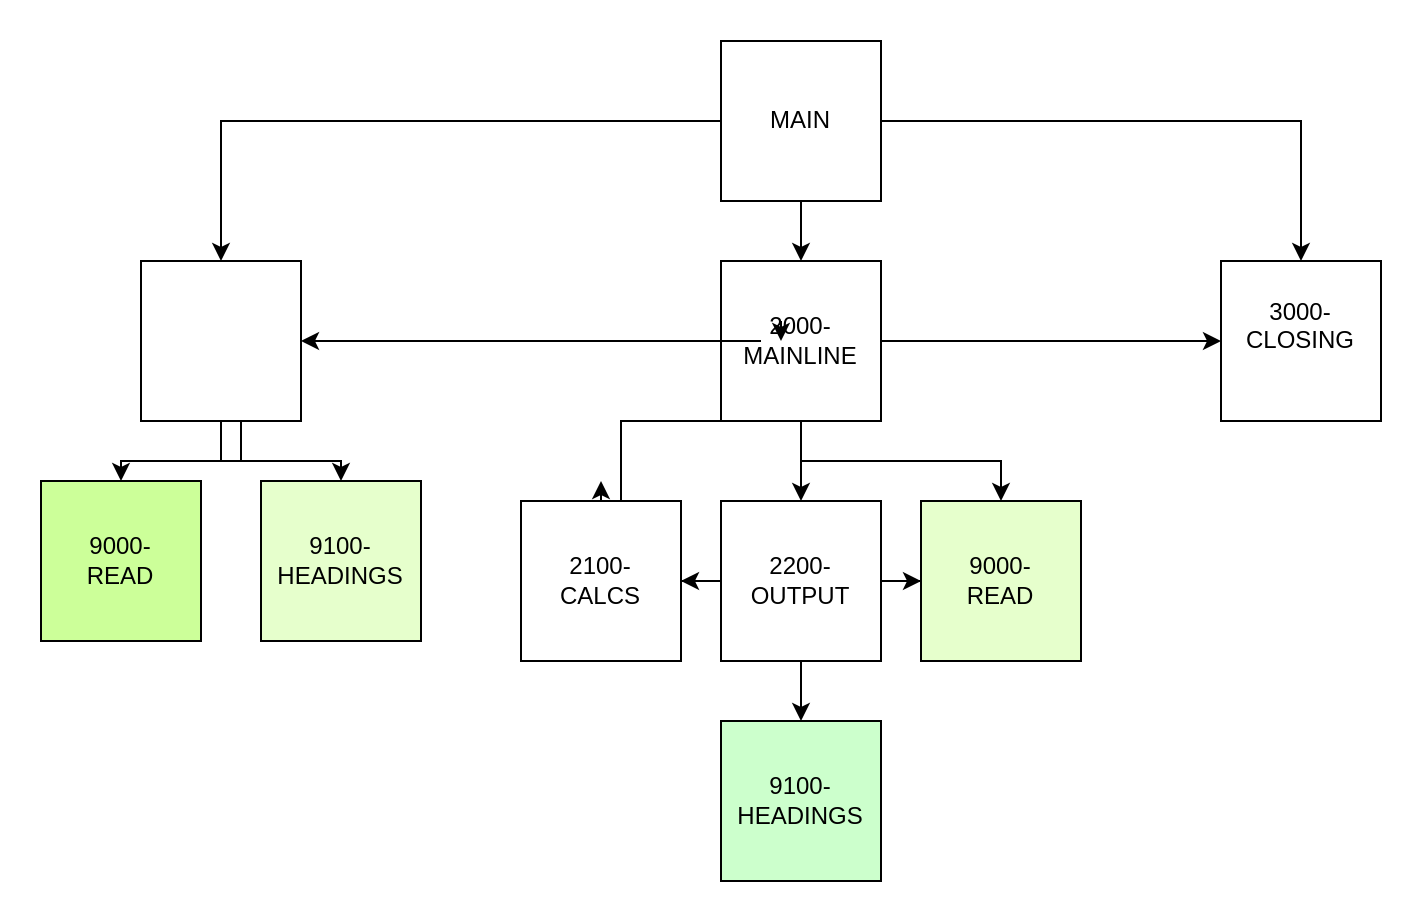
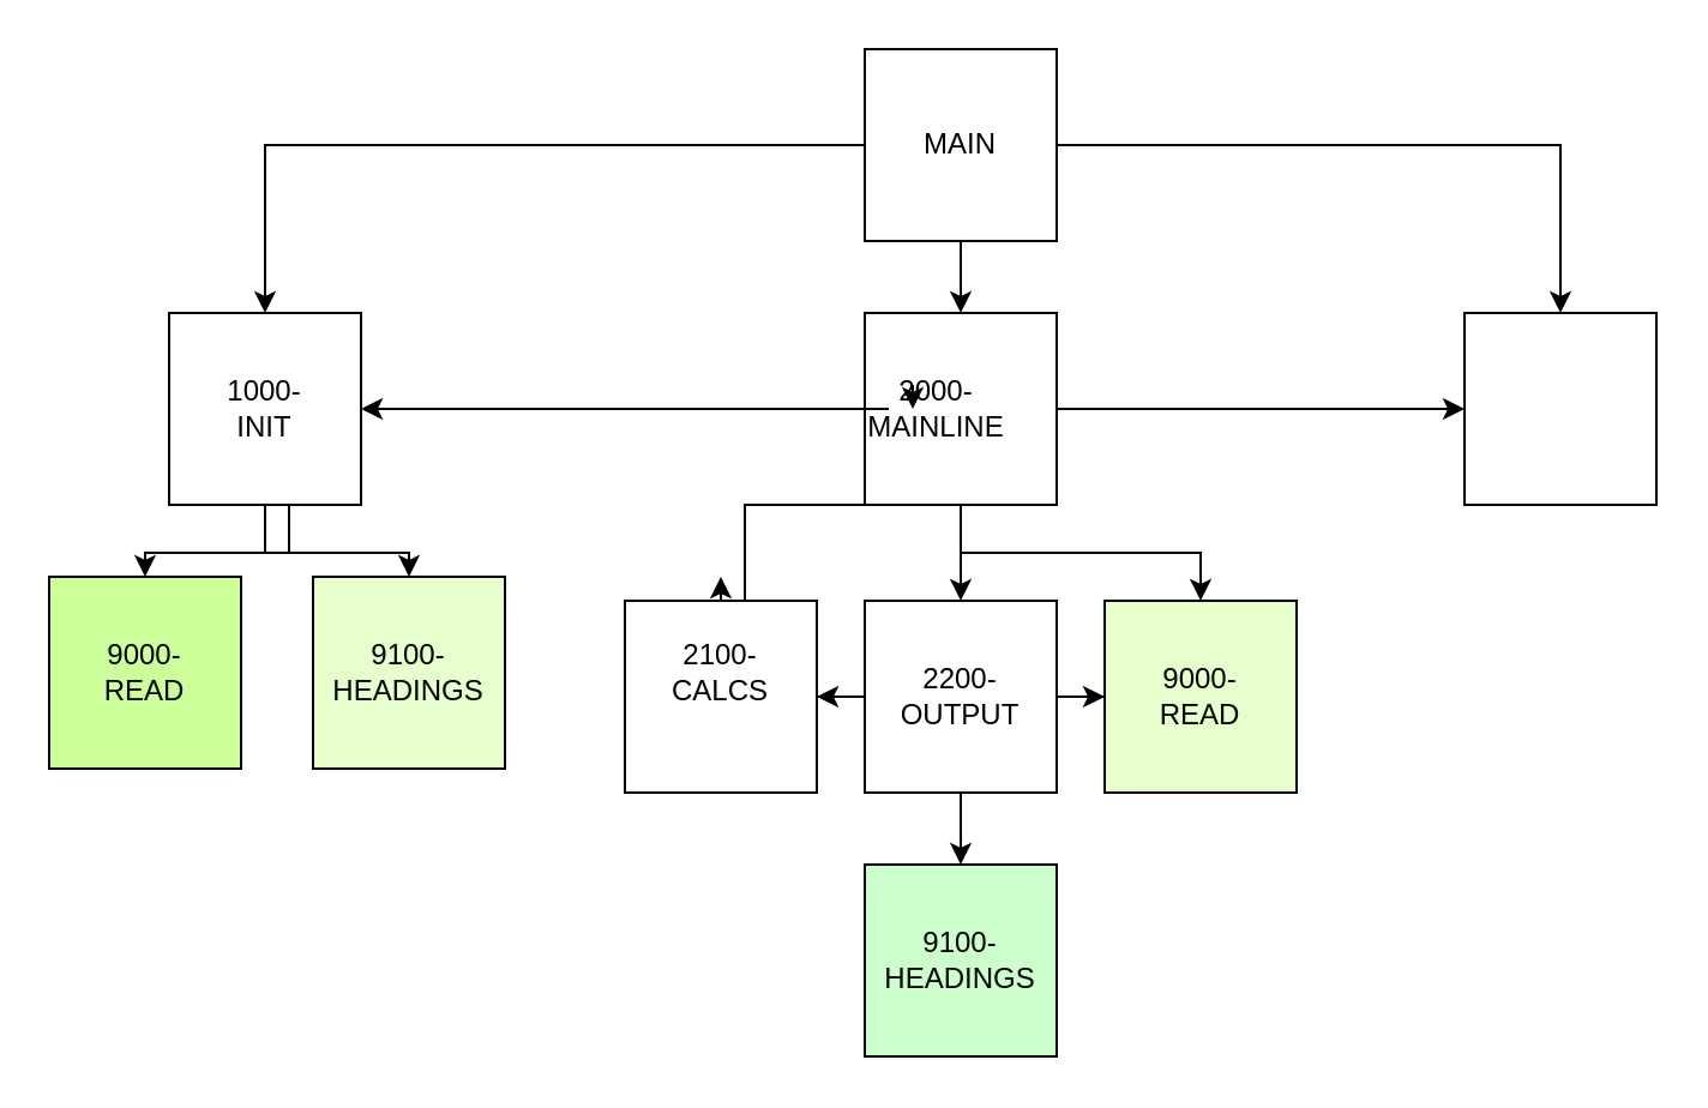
+ <mxCell id="22" value="1000-INIT" style="text;html=1;strokeColor=none;fillColor=none;align=center;verticalAlign=middle;whiteSpace=wrap;rounded=0;" vertex="1" parent="1"><mxGeometry x="90" y="160" width="40" height="20" as="geometry" /></mxCell>
- <mxCell id="19" value="2000-MAINLINE" style="text;html=1;strokeColor=none;fillColor=none;align=center;verticalAlign=middle;whiteSpace=wrap;rounded=0;" vertex="1" parent="1"><mxGeometry x="380" y="160" width="40" height="20" as="geometry" /></mxCell>
+ <mxCell id="19" value="2000-MAINLINE" style="text;html=1;strokeColor=none;fillColor=none;align=center;verticalAlign=middle;whiteSpace=wrap;rounded=0;" vertex="1" parent="1"><mxGeometry x="370" y="160" width="40" height="20" as="geometry" /></mxCell>
- <mxCell id="21" value="&lt;div&gt;3000-CLOSING&lt;br&gt;&lt;/div&gt;&lt;div&gt;&lt;br&gt;&lt;/div&gt;" style="text;html=1;strokeColor=none;fillColor=none;align=center;verticalAlign=middle;whiteSpace=wrap;rounded=0;" vertex="1" parent="1"><mxGeometry x="630" y="160" width="40" height="20" as="geometry" /></mxCell>
- <mxCell id="30" value="2100-CALCS" style="text;html=1;strokeColor=none;fillColor=none;align=center;verticalAlign=middle;whiteSpace=wrap;rounded=0;" vertex="1" parent="1"><mxGeometry x="280" y="280" width="40" height="20" as="geometry" /></mxCell>
+ <mxCell id="30" value="2100-CALCS" style="text;html=1;strokeColor=none;fillColor=none;align=center;verticalAlign=middle;whiteSpace=wrap;rounded=0;" vertex="1" parent="1"><mxGeometry x="280" y="270" width="40" height="20" as="geometry" /></mxCell>
